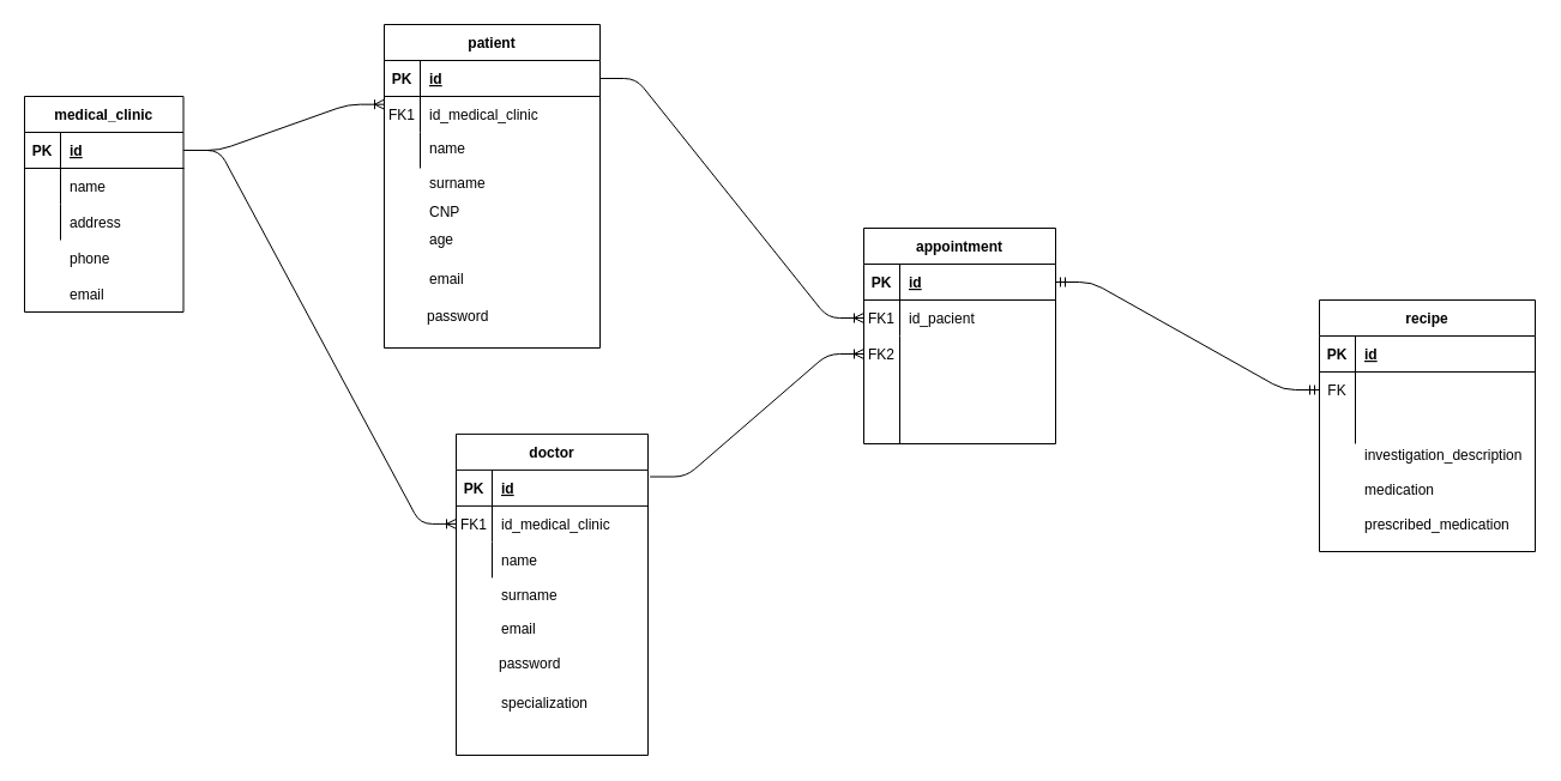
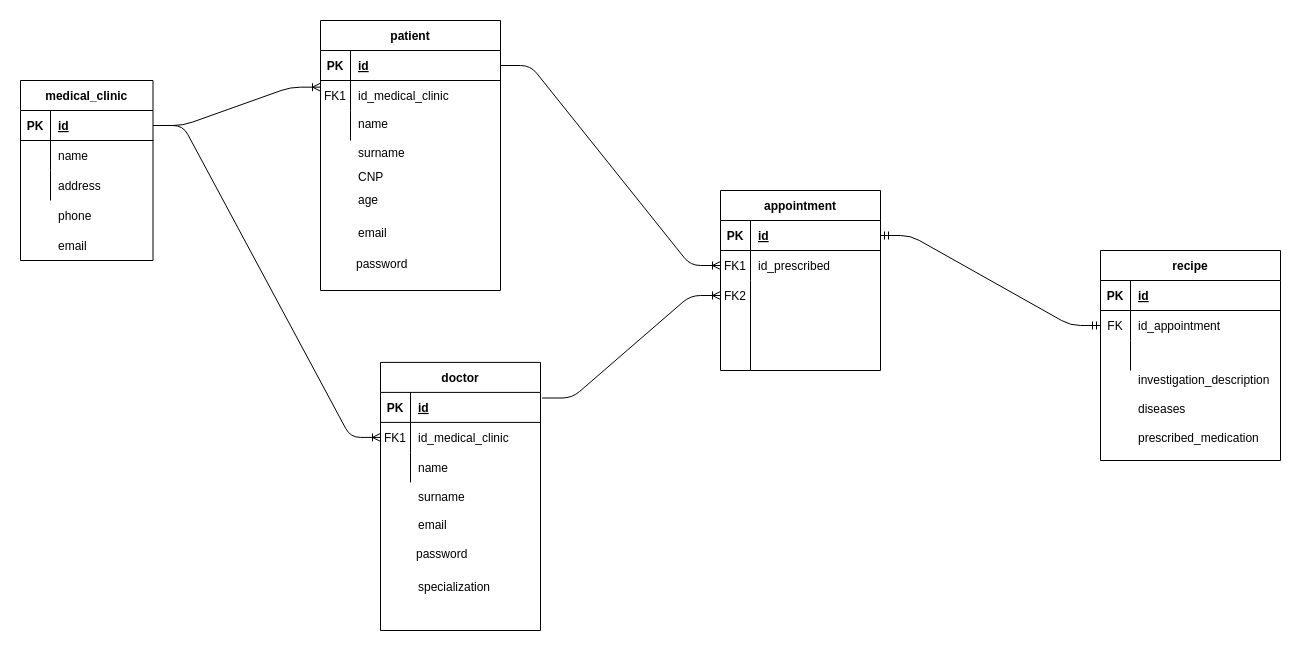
- <mxCell id="56" value="id_pacient" style="shape=partialRectangle;connectable=0;fillColor=none;top=0;left=0;bottom=0;right=0;align=left;spacingLeft=6;overflow=hidden;" parent="54" vertex="1"><mxGeometry x="30" width="130" height="30" as="geometry" /></mxCell>
+ <mxCell id="56" value="id_prescribed" style="shape=partialRectangle;connectable=0;fillColor=none;top=0;left=0;bottom=0;right=0;align=left;spacingLeft=6;overflow=hidden;" parent="54" vertex="1"><mxGeometry x="30" width="130" height="30" as="geometry" /></mxCell>
+ <mxCell id="71" value="id_appointment" style="shape=partialRectangle;overflow=hidden;connectable=0;fillColor=none;top=0;left=0;bottom=0;right=0;align=left;spacingLeft=6;" parent="69" vertex="1"><mxGeometry x="30" width="150" height="30" as="geometry" /></mxCell>
- <mxCell id="76" value="medication" style="shape=partialRectangle;overflow=hidden;connectable=0;fillColor=none;top=0;left=0;bottom=0;right=0;align=left;spacingLeft=6;" parent="64" vertex="1"><mxGeometry x="30" y="143.478" width="150" height="28.696" as="geometry" /></mxCell>
+ <mxCell id="76" value="diseases" style="shape=partialRectangle;overflow=hidden;connectable=0;fillColor=none;top=0;left=0;bottom=0;right=0;align=left;spacingLeft=6;" parent="64" vertex="1"><mxGeometry x="30" y="143.478" width="150" height="28.696" as="geometry" /></mxCell>
